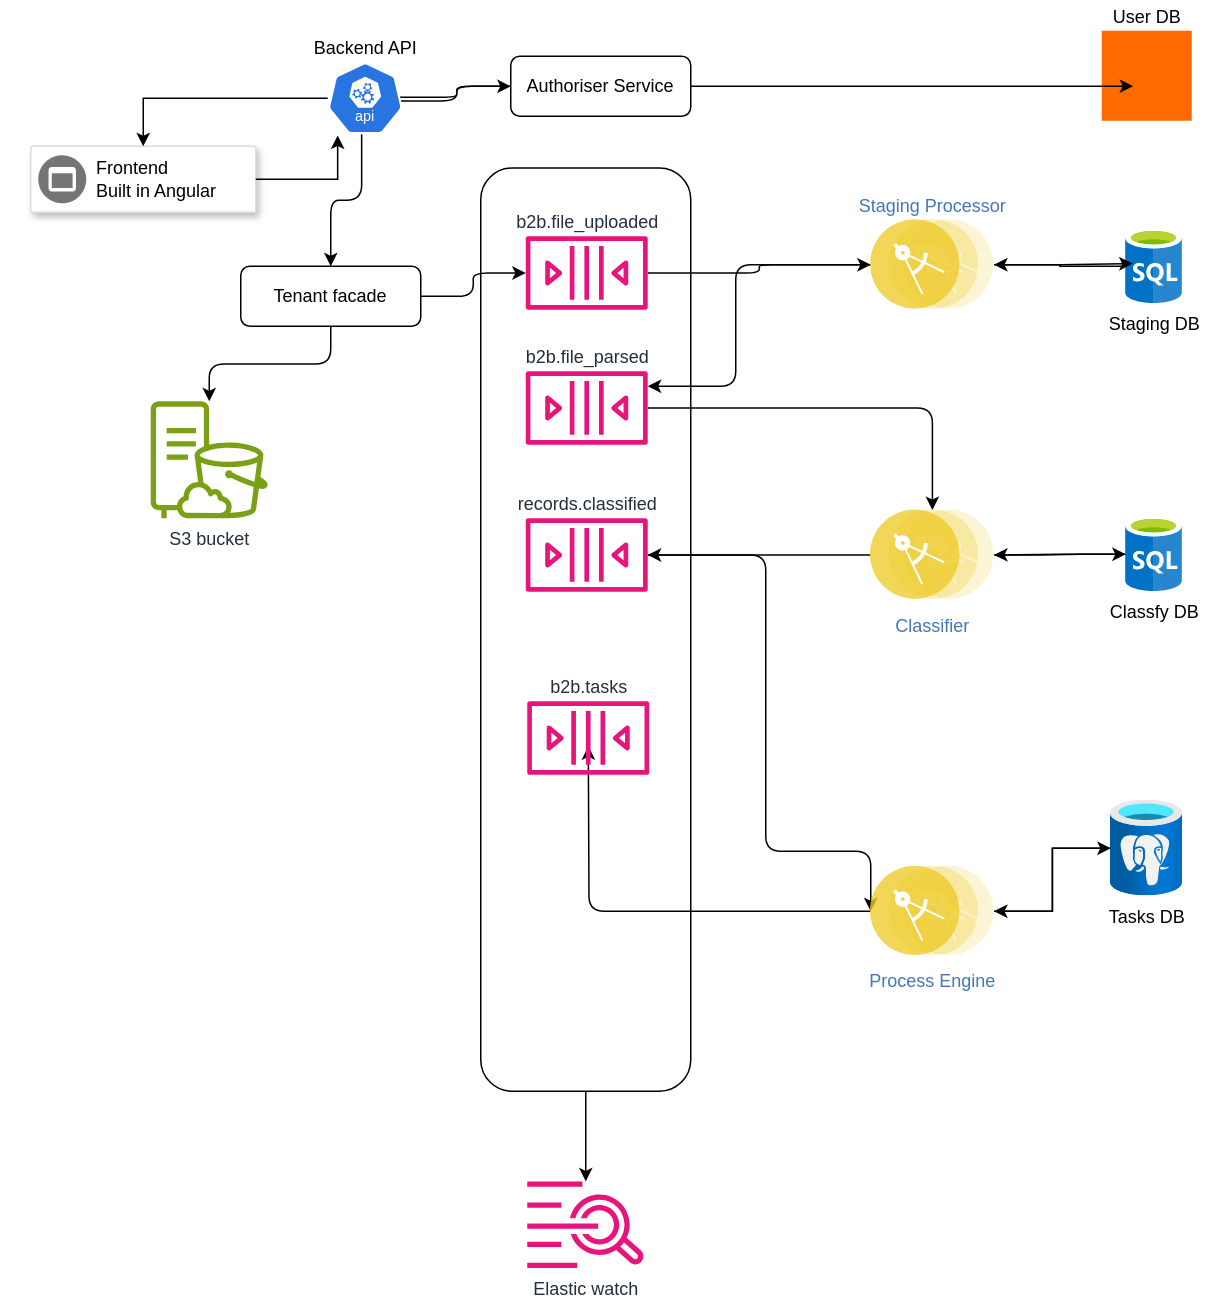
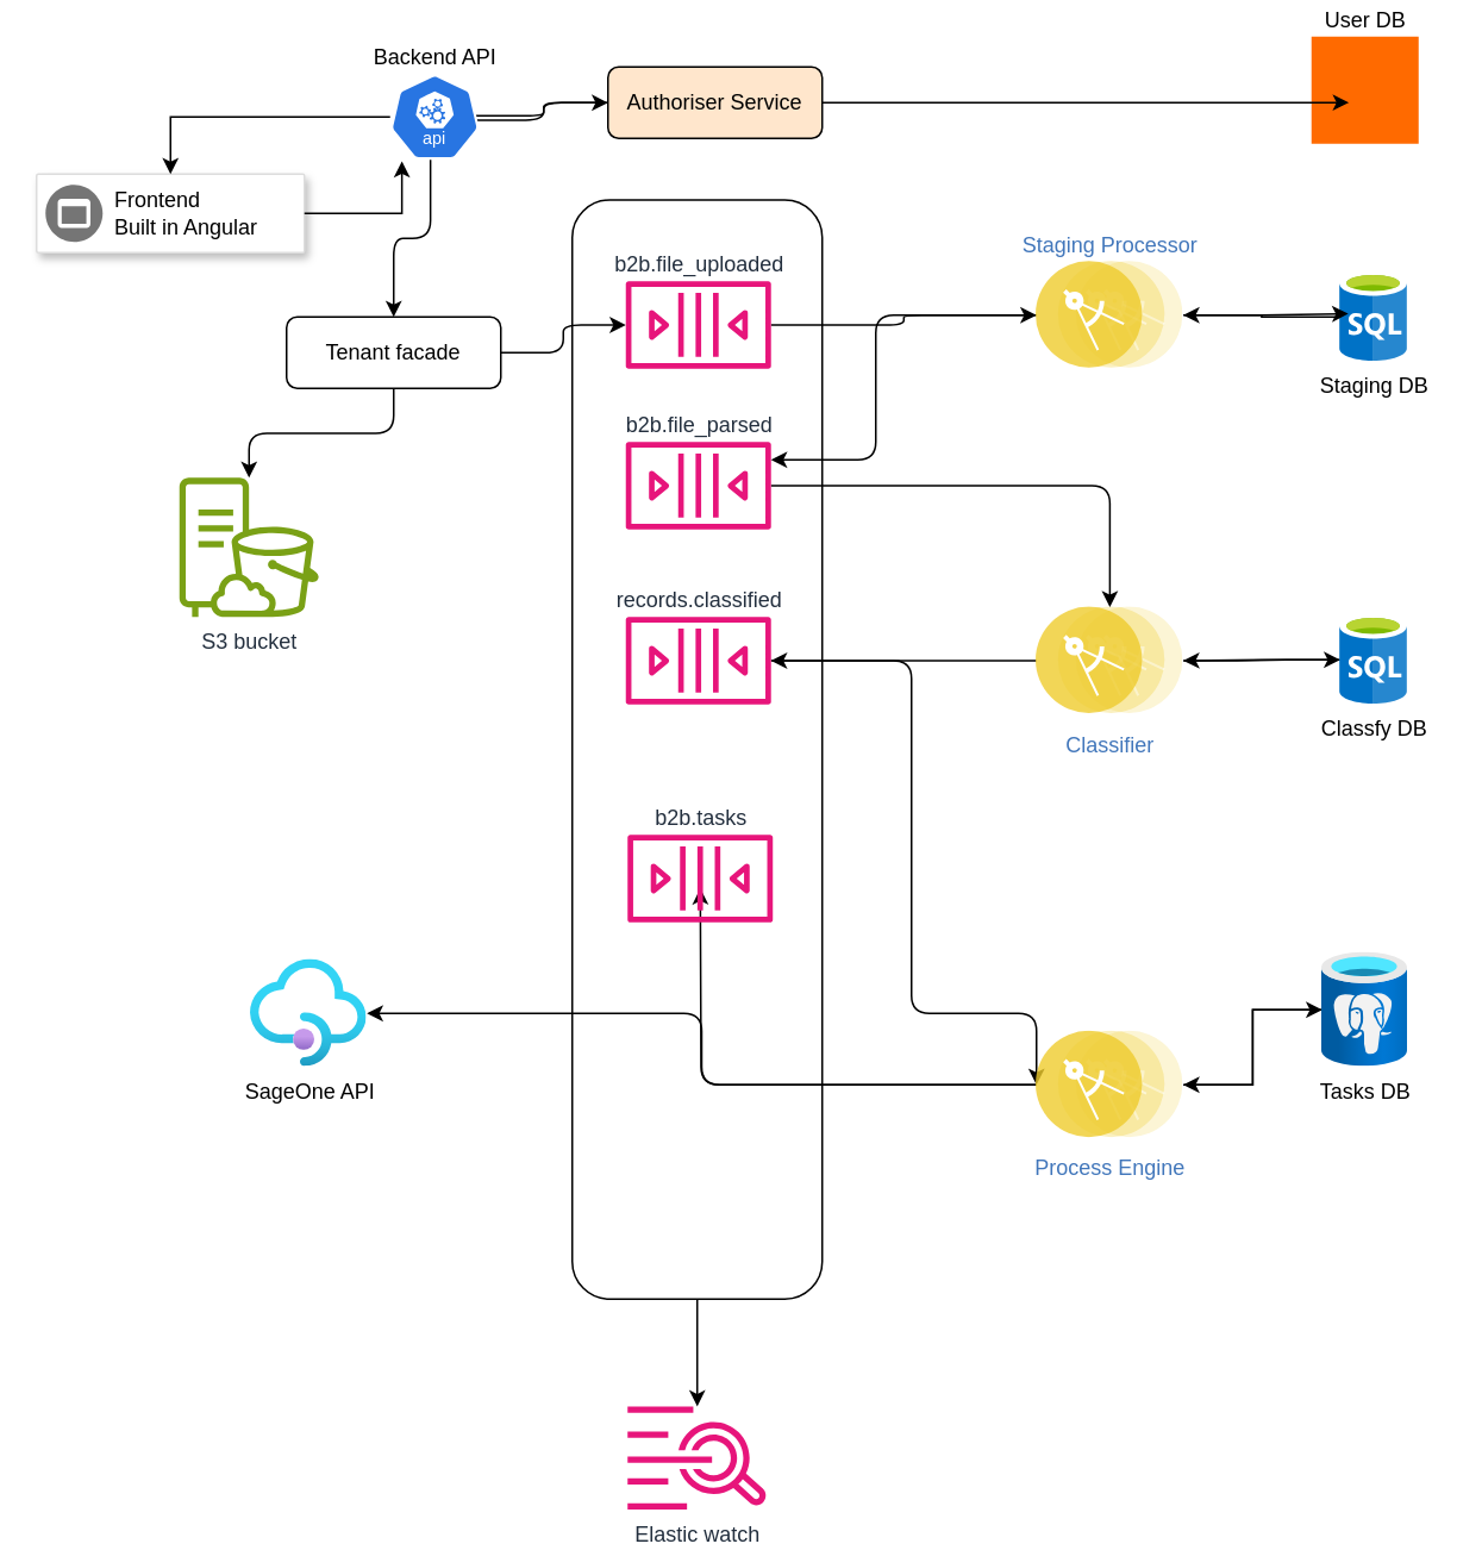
- <mxCell id="11" value="Authoriser Service" style="rounded=1;whiteSpace=wrap;html=1;" parent="1" vertex="1"><mxGeometry x="340" y="37" width="120" height="40" as="geometry" /></mxCell>
+ <mxCell id="11" value="Authoriser Service" style="rounded=1;whiteSpace=wrap;html=1;fillColor=#ffe6cc;" parent="1" vertex="1"><mxGeometry x="340" y="37" width="120" height="40" as="geometry" /></mxCell>
+ <mxCell id="31" value="SageOne API" style="image;aspect=fixed;html=1;points=[];align=center;fontSize=12;image=img/lib/azure2/app_services/API_Management_Services.svg;" parent="1" vertex="1"><mxGeometry x="140" y="537" width="65" height="60" as="geometry" /></mxCell>
+ <mxCell id="25" style="edgeStyle=orthogonalEdgeStyle;rounded=1;orthogonalLoop=1;jettySize=auto;html=1;curved=0;" parent="1" source="28" target="31" edge="1"><mxGeometry relative="1" as="geometry" /></mxCell>
